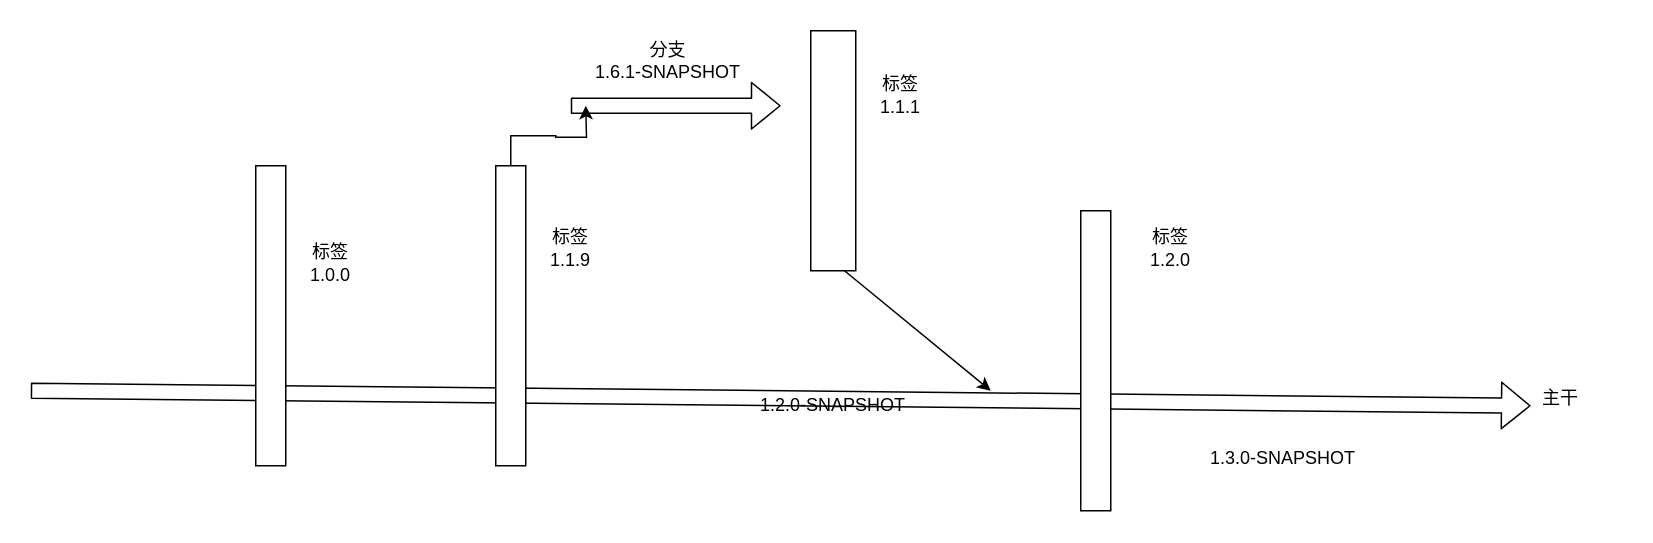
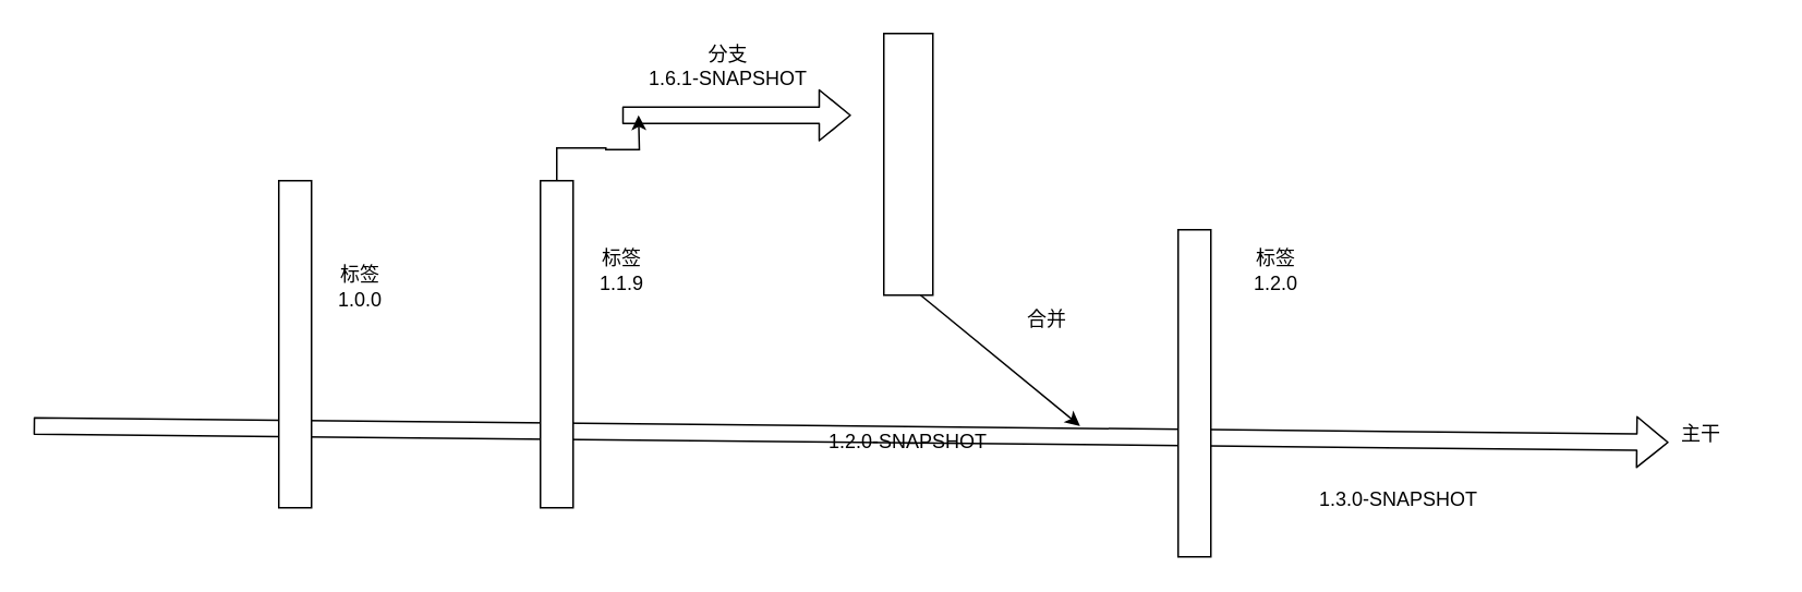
- <mxCell id="11" value="标签1.1.1" style="text;html=1;strokeColor=none;fillColor=none;align=center;verticalAlign=middle;whiteSpace=wrap;rounded=0;" vertex="1" parent="1"><mxGeometry x="580" y="25" width="40" height="75" as="geometry" /></mxCell>
+ <mxCell id="18" value="合并" style="text;html=1;strokeColor=none;fillColor=none;align=center;verticalAlign=middle;whiteSpace=wrap;rounded=0;" vertex="1" parent="1"><mxGeometry x="620" y="170" width="40" height="50" as="geometry" /></mxCell>
